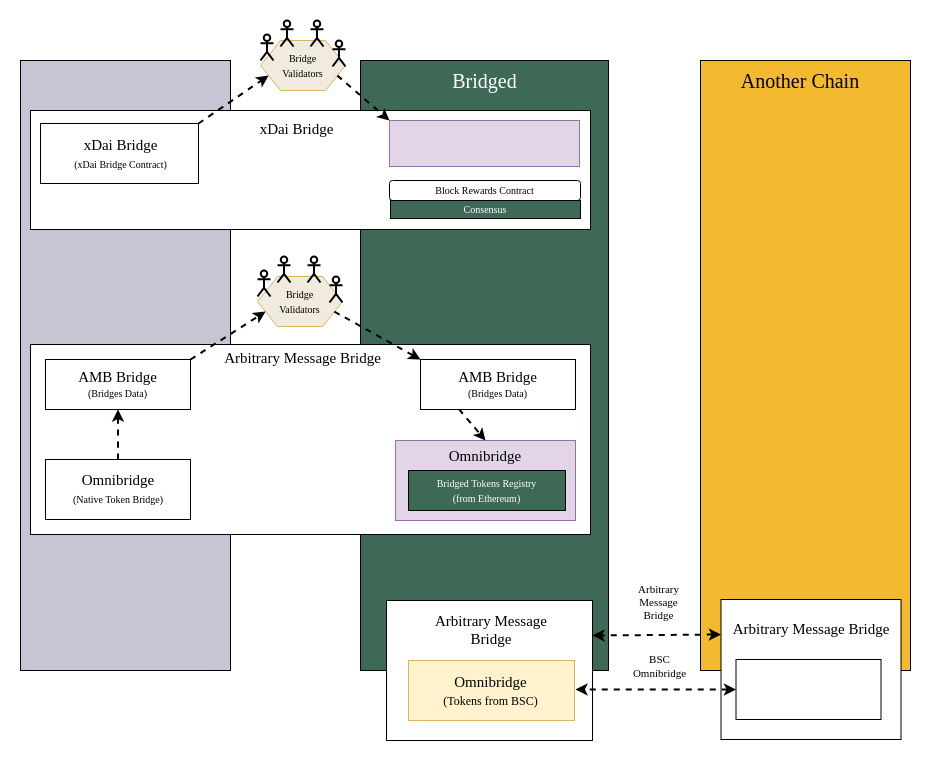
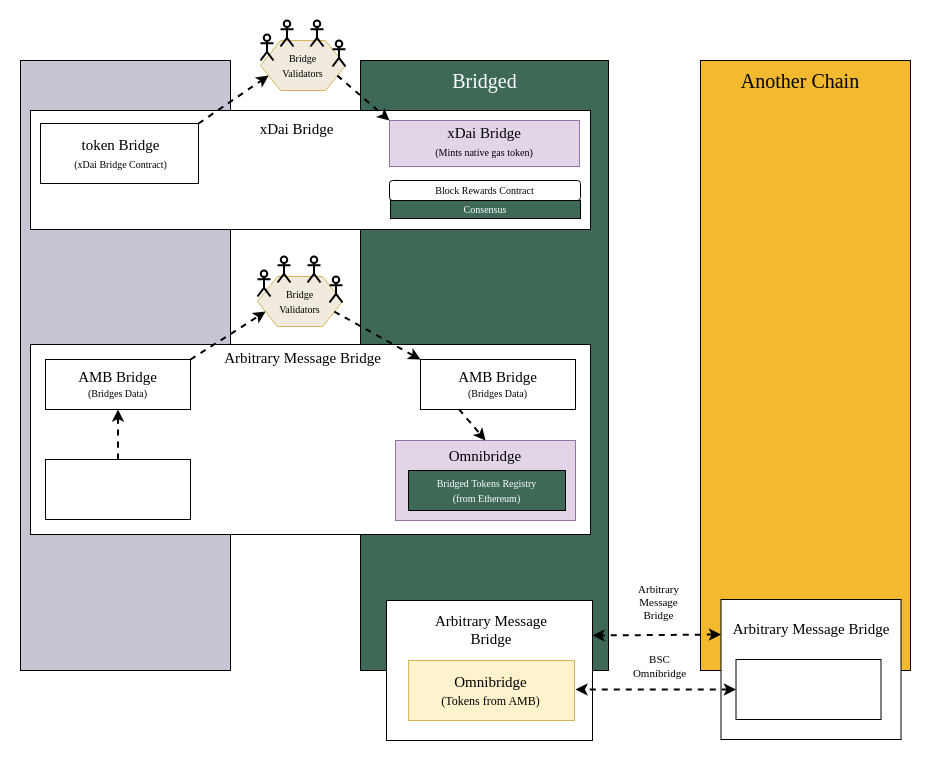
+ <mxCell id="58" value="xDai Bridge&lt;br&gt;&lt;font style=&quot;font-size: 10px&quot;&gt;(Mints native gas token)&lt;/font&gt;" style="text;html=1;strokeColor=none;fillColor=none;align=center;verticalAlign=middle;whiteSpace=wrap;rounded=0;fontFamily=Comic Sans MS;fontSize=15;" vertex="1" parent="1"><mxGeometry x="401.098" y="119.997" width="166.341" height="41.5" as="geometry" /></mxCell>
- <mxCell id="45" value="xDai Bridge &lt;font&gt;&lt;br&gt;&lt;font style=&quot;font-size: 10px&quot;&gt;(xDai Bridge Contract)&lt;/font&gt;&lt;/font&gt;" style="text;html=1;strokeColor=none;fillColor=none;align=center;verticalAlign=middle;whiteSpace=wrap;rounded=0;fontFamily=Comic Sans MS;fontSize=15;" vertex="1" parent="43"><mxGeometry x="1.178" y="15" width="158.824" height="30" as="geometry" /></mxCell>
+ <mxCell id="45" value="token Bridge &lt;font&gt;&lt;br&gt;&lt;font style=&quot;font-size: 10px&quot;&gt;(xDai Bridge Contract)&lt;/font&gt;&lt;/font&gt;" style="text;html=1;strokeColor=none;fillColor=none;align=center;verticalAlign=middle;whiteSpace=wrap;rounded=0;fontFamily=Comic Sans MS;fontSize=15;" vertex="1" parent="43"><mxGeometry x="1.178" y="15" width="158.824" height="30" as="geometry" /></mxCell>
- <mxCell id="40" value="Omnibridge&lt;font style=&quot;font-size: 10px&quot;&gt;&lt;br&gt;&lt;font style=&quot;font-size: 10px&quot;&gt;(Native Token Bridge)&lt;/font&gt;&lt;/font&gt;" style="text;html=1;strokeColor=none;fillColor=none;align=center;verticalAlign=middle;whiteSpace=wrap;rounded=0;fontFamily=Comic Sans MS;fontSize=15;" vertex="1" parent="38"><mxGeometry x="8.529" y="14" width="127.941" height="30" as="geometry" /></mxCell>
- <mxCell id="26" value="Omnibridge&lt;br&gt;&lt;font style=&quot;font-size: 12px&quot;&gt;(Tokens from BSC)&lt;/font&gt;" style="text;html=1;strokeColor=none;fillColor=none;align=center;verticalAlign=middle;whiteSpace=wrap;rounded=0;fontFamily=Comic Sans MS;fontSize=15;" vertex="1" parent="24"><mxGeometry x="5.399" y="-4" width="155.203" height="30" as="geometry" /></mxCell>
+ <mxCell id="26" value="Omnibridge&lt;br&gt;&lt;font style=&quot;font-size: 12px&quot;&gt;(Tokens from AMB)&lt;/font&gt;" style="text;html=1;strokeColor=none;fillColor=none;align=center;verticalAlign=middle;whiteSpace=wrap;rounded=0;fontFamily=Comic Sans MS;fontSize=15;" vertex="1" parent="24"><mxGeometry x="5.399" y="-4" width="155.203" height="30" as="geometry" /></mxCell>
